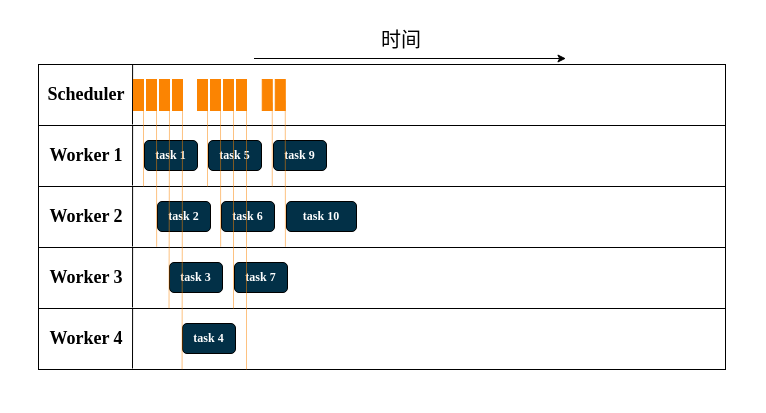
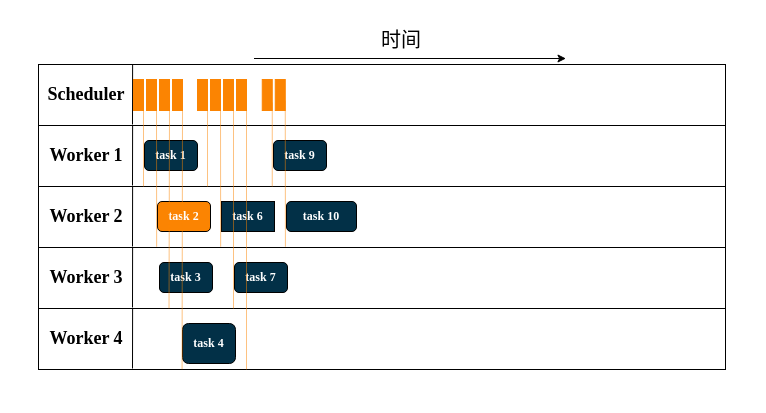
- <mxCell id="10" value="&lt;font color=&quot;#ffffff&quot; face=&quot;Times New Roman&quot;&gt;&lt;b&gt;task 5&lt;/b&gt;&lt;/font&gt;" style="rounded=1;whiteSpace=wrap;html=1;fillColor=#023047;" parent="1" vertex="1"><mxGeometry x="208" y="140" width="53" height="30" as="geometry" /></mxCell>
- <mxCell id="15" value="&lt;font color=&quot;#ffffff&quot; face=&quot;Times New Roman&quot;&gt;&lt;b&gt;task 2&lt;/b&gt;&lt;/font&gt;" style="rounded=1;whiteSpace=wrap;html=1;fillColor=#023047;" parent="1" vertex="1"><mxGeometry x="157" y="201" width="53" height="30" as="geometry" /></mxCell>
+ <mxCell id="15" value="&lt;font color=&quot;#ffffff&quot; face=&quot;Times New Roman&quot;&gt;&lt;b&gt;task 2&lt;/b&gt;&lt;/font&gt;" style="rounded=1;whiteSpace=wrap;html=1;fillColor=#fb8402;" parent="1" vertex="1"><mxGeometry x="157" y="201" width="53" height="30" as="geometry" /></mxCell>
- <mxCell id="16" value="&lt;font color=&quot;#ffffff&quot; face=&quot;Times New Roman&quot;&gt;&lt;b&gt;task 6&lt;/b&gt;&lt;/font&gt;" style="rounded=1;whiteSpace=wrap;html=1;fillColor=#023047;" parent="1" vertex="1"><mxGeometry x="221" y="201" width="53" height="30" as="geometry" /></mxCell>
+ <mxCell id="16" value="&lt;font color=&quot;#ffffff&quot; face=&quot;Times New Roman&quot;&gt;&lt;b&gt;task 6&lt;/b&gt;&lt;/font&gt;" style="whiteSpace=wrap;html=1;fillColor=#023047;rounded=0;" parent="1" vertex="1"><mxGeometry x="221" y="201" width="53" height="30" as="geometry" /></mxCell>
- <mxCell id="21" value="&lt;font color=&quot;#ffffff&quot; face=&quot;Times New Roman&quot;&gt;&lt;b&gt;task 3&lt;/b&gt;&lt;/font&gt;" style="rounded=1;whiteSpace=wrap;html=1;fillColor=#023047;" parent="1" vertex="1"><mxGeometry x="169" y="262" width="53" height="30" as="geometry" /></mxCell>
+ <mxCell id="21" value="&lt;font color=&quot;#ffffff&quot; face=&quot;Times New Roman&quot;&gt;&lt;b&gt;task 3&lt;/b&gt;&lt;/font&gt;" style="rounded=1;whiteSpace=wrap;html=1;fillColor=#023047;" parent="1" vertex="1"><mxGeometry x="159" y="262" width="53" height="30" as="geometry" /></mxCell>
- <mxCell id="26" value="&lt;font color=&quot;#ffffff&quot; face=&quot;Times New Roman&quot;&gt;&lt;b&gt;task 4&lt;/b&gt;&lt;/font&gt;" style="rounded=1;whiteSpace=wrap;html=1;fillColor=#023047;" parent="1" vertex="1"><mxGeometry x="182" y="323" width="53" height="30" as="geometry" /></mxCell>
+ <mxCell id="26" value="&lt;font color=&quot;#ffffff&quot; face=&quot;Times New Roman&quot;&gt;&lt;b&gt;task 4&lt;/b&gt;&lt;/font&gt;" style="rounded=1;whiteSpace=wrap;html=1;fillColor=#023047;" parent="1" vertex="1"><mxGeometry x="182" y="323" width="53" height="40" as="geometry" /></mxCell>
